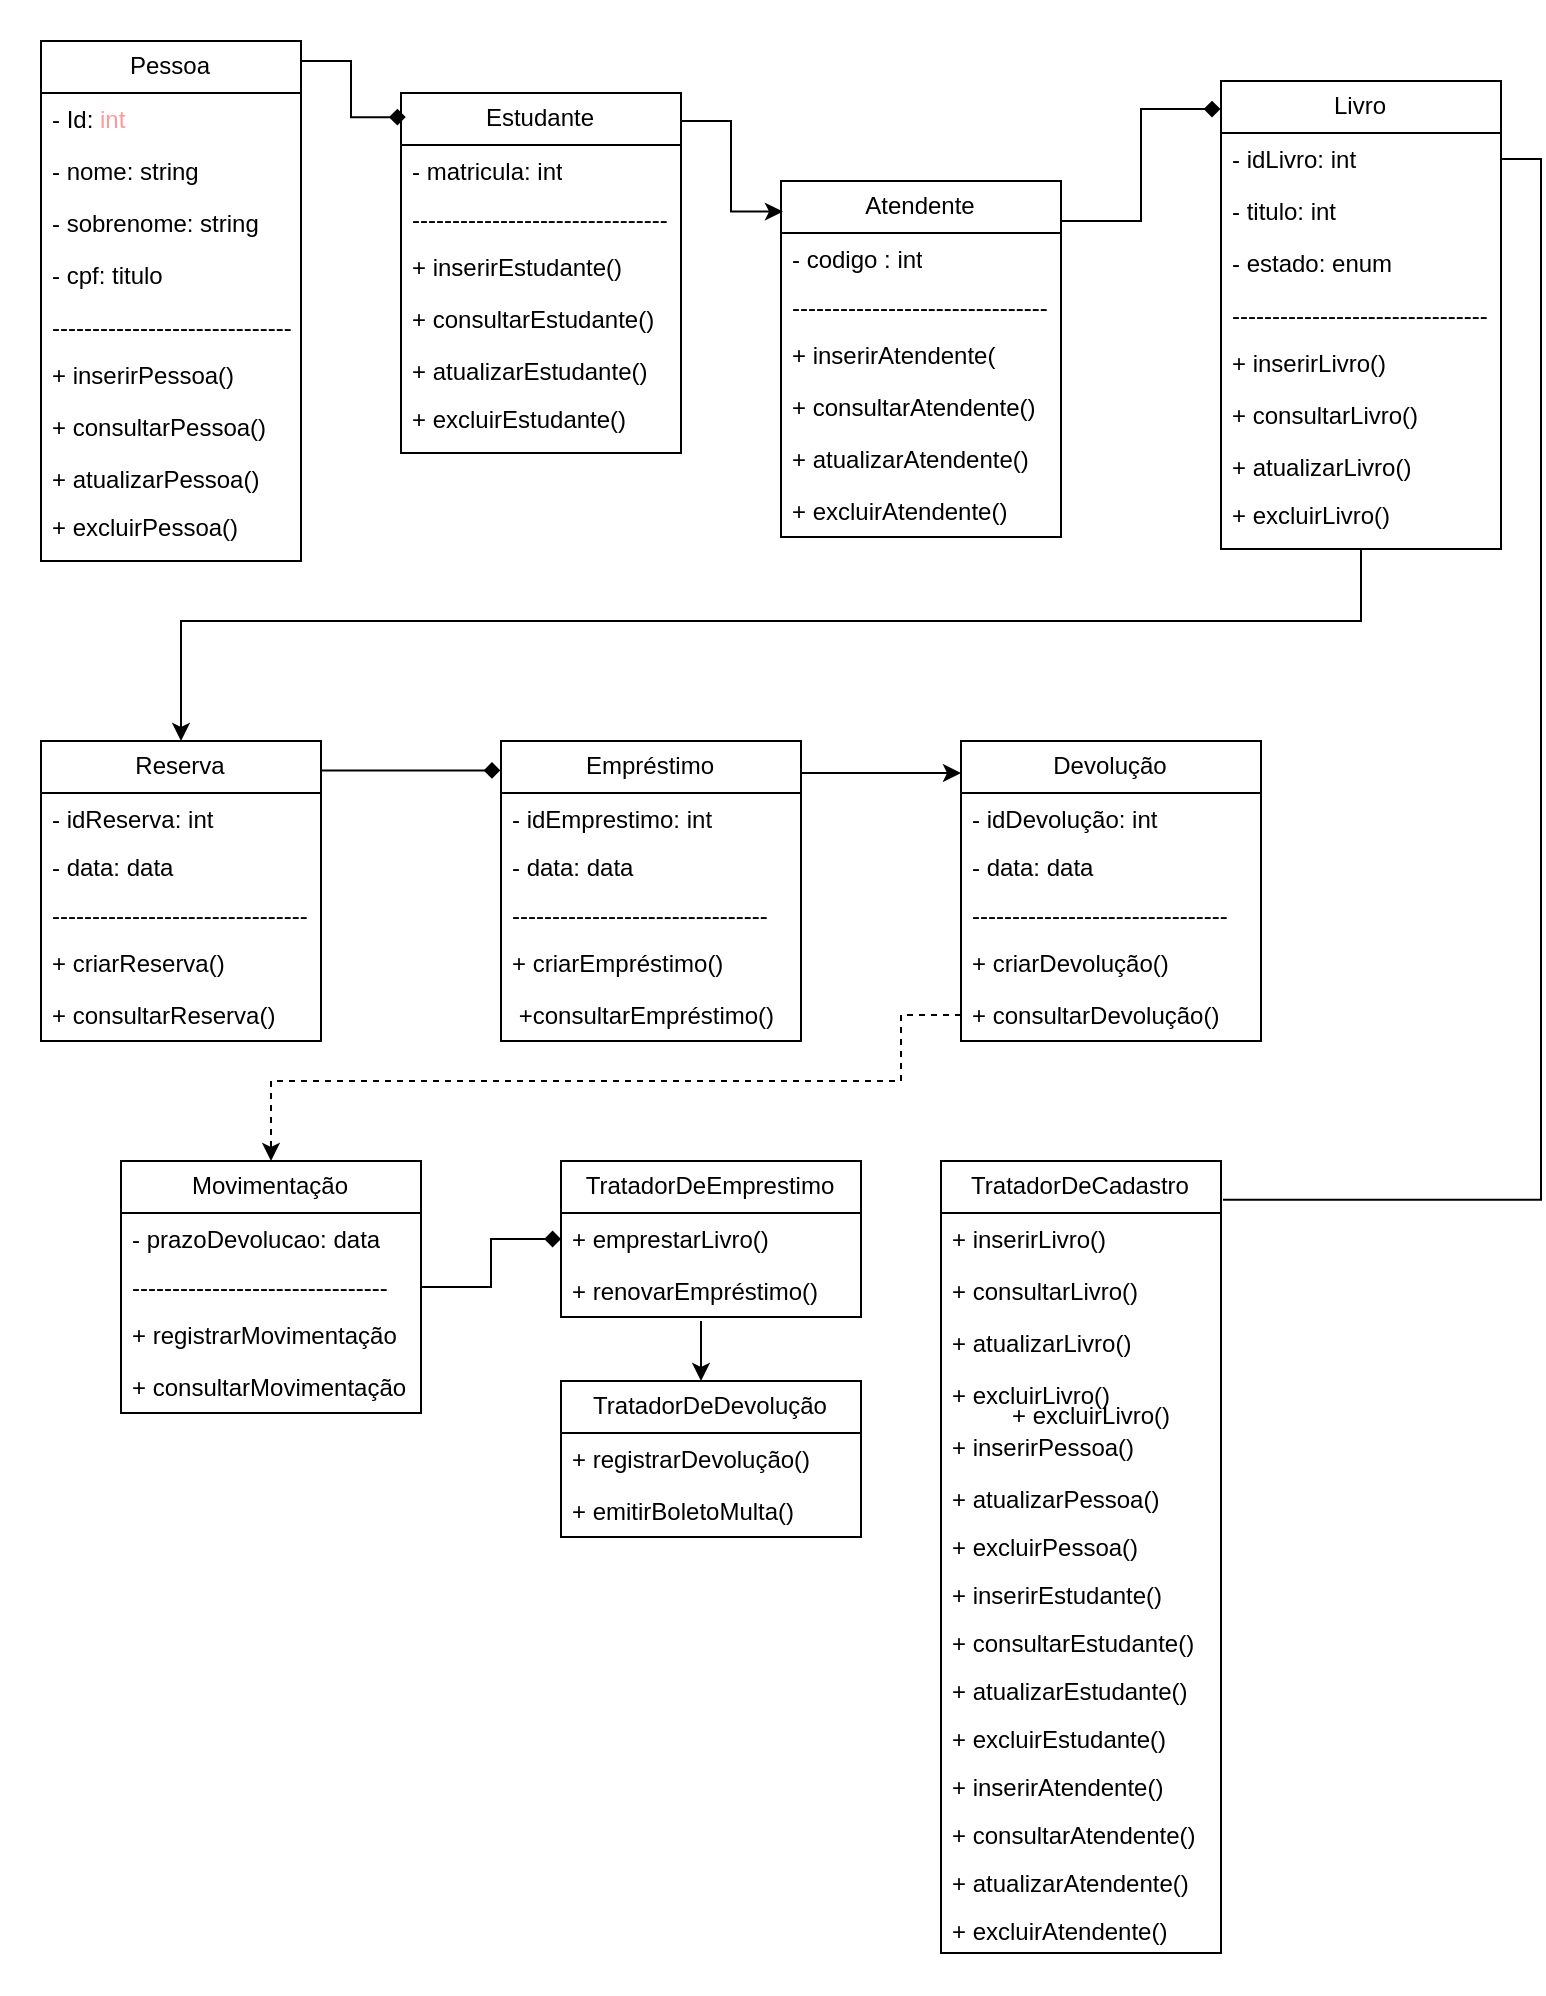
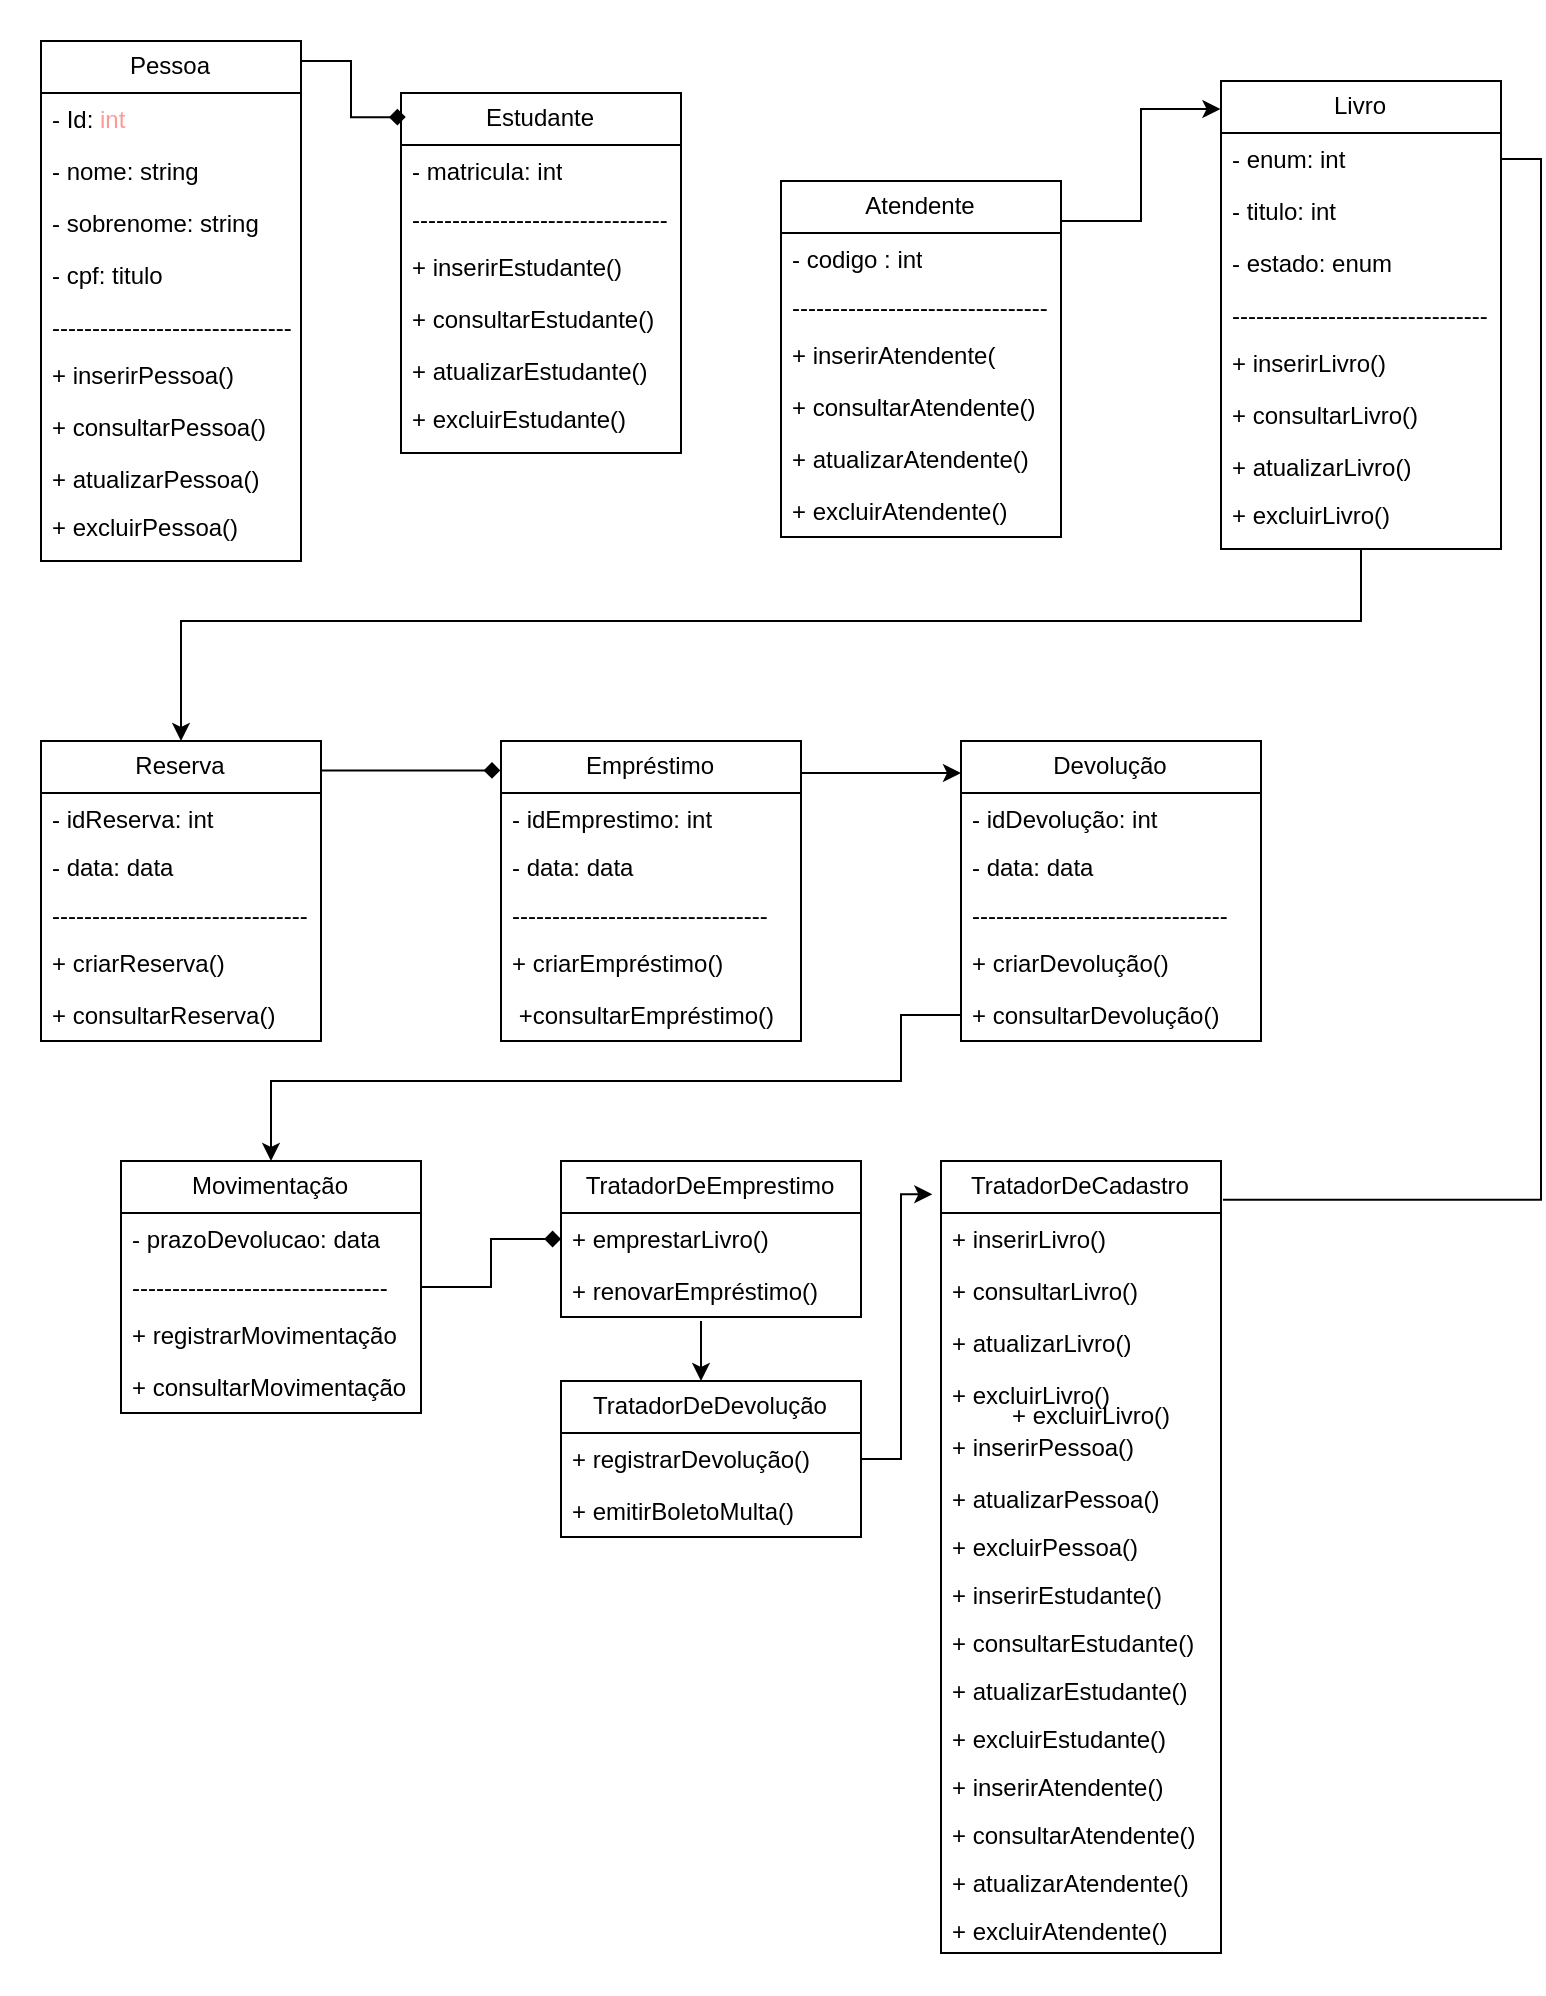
- <mxCell id="30" style="edgeStyle=orthogonalEdgeStyle;rounded=0;orthogonalLoop=1;jettySize=auto;html=1;exitX=1;exitY=0;exitDx=0;exitDy=0;entryX=-0.002;entryY=0.06;entryDx=0;entryDy=0;entryPerimeter=0;endArrow=diamond;" edge="1" parent="1" source="31" target="20"><mxGeometry relative="1" as="geometry"><Array as="points"><mxPoint x="530" y="110" /><mxPoint x="570" y="110" /><mxPoint x="570" y="54" /></Array></mxGeometry></mxCell>
+ <mxCell id="30" style="edgeStyle=orthogonalEdgeStyle;rounded=0;orthogonalLoop=1;jettySize=auto;html=1;exitX=1;exitY=0;exitDx=0;exitDy=0;entryX=-0.002;entryY=0.06;entryDx=0;entryDy=0;entryPerimeter=0;" edge="1" parent="1" source="31" target="20"><mxGeometry relative="1" as="geometry"><Array as="points"><mxPoint x="530" y="110" /><mxPoint x="570" y="110" /><mxPoint x="570" y="54" /></Array></mxGeometry></mxCell>
- <mxCell id="21" value="- idLivro: int" style="text;strokeColor=none;fillColor=none;align=left;verticalAlign=top;spacingLeft=4;spacingRight=4;overflow=hidden;rotatable=0;points=[[0,0.5],[1,0.5]];portConstraint=eastwest;whiteSpace=wrap;html=1;fontSize=12;fontFamily=Helvetica;fontColor=default;" vertex="1" parent="20"><mxGeometry y="26" width="140" height="26" as="geometry" /></mxCell>
+ <mxCell id="21" value="- enum: int" style="text;strokeColor=none;fillColor=none;align=left;verticalAlign=top;spacingLeft=4;spacingRight=4;overflow=hidden;rotatable=0;points=[[0,0.5],[1,0.5]];portConstraint=eastwest;whiteSpace=wrap;html=1;fontSize=12;fontFamily=Helvetica;fontColor=default;" vertex="1" parent="20"><mxGeometry y="26" width="140" height="26" as="geometry" /></mxCell>
- <mxCell id="12" style="edgeStyle=orthogonalEdgeStyle;rounded=0;orthogonalLoop=1;jettySize=auto;html=1;exitX=1;exitY=0;exitDx=0;exitDy=0;entryX=0.007;entryY=0.086;entryDx=0;entryDy=0;entryPerimeter=0;" edge="1" parent="1" source="13" target="31"><mxGeometry relative="1" as="geometry"><Array as="points"><mxPoint x="340" y="60" /><mxPoint x="365" y="60" /><mxPoint x="365" y="105" /></Array></mxGeometry></mxCell>
- <mxCell id="64" style="edgeStyle=orthogonalEdgeStyle;rounded=0;orthogonalLoop=1;jettySize=auto;html=1;entryX=0.5;entryY=0;entryDx=0;entryDy=0;dashed=1;" edge="1" parent="1" source="57" target="59"><mxGeometry relative="1" as="geometry"><Array as="points"><mxPoint x="450" y="507" /><mxPoint x="450" y="540" /><mxPoint x="135" y="540" /></Array></mxGeometry></mxCell>
+ <mxCell id="64" style="edgeStyle=orthogonalEdgeStyle;rounded=0;orthogonalLoop=1;jettySize=auto;html=1;entryX=0.5;entryY=0;entryDx=0;entryDy=0;" edge="1" parent="1" source="57" target="59"><mxGeometry relative="1" as="geometry"><Array as="points"><mxPoint x="450" y="507" /><mxPoint x="450" y="540" /><mxPoint x="135" y="540" /></Array></mxGeometry></mxCell>
+ <mxCell id="90" style="edgeStyle=orthogonalEdgeStyle;rounded=0;orthogonalLoop=1;jettySize=auto;html=1;entryX=-0.031;entryY=0.042;entryDx=0;entryDy=0;entryPerimeter=0;" edge="1" parent="1" source="70" target="72"><mxGeometry relative="1" as="geometry" /></mxCell>
